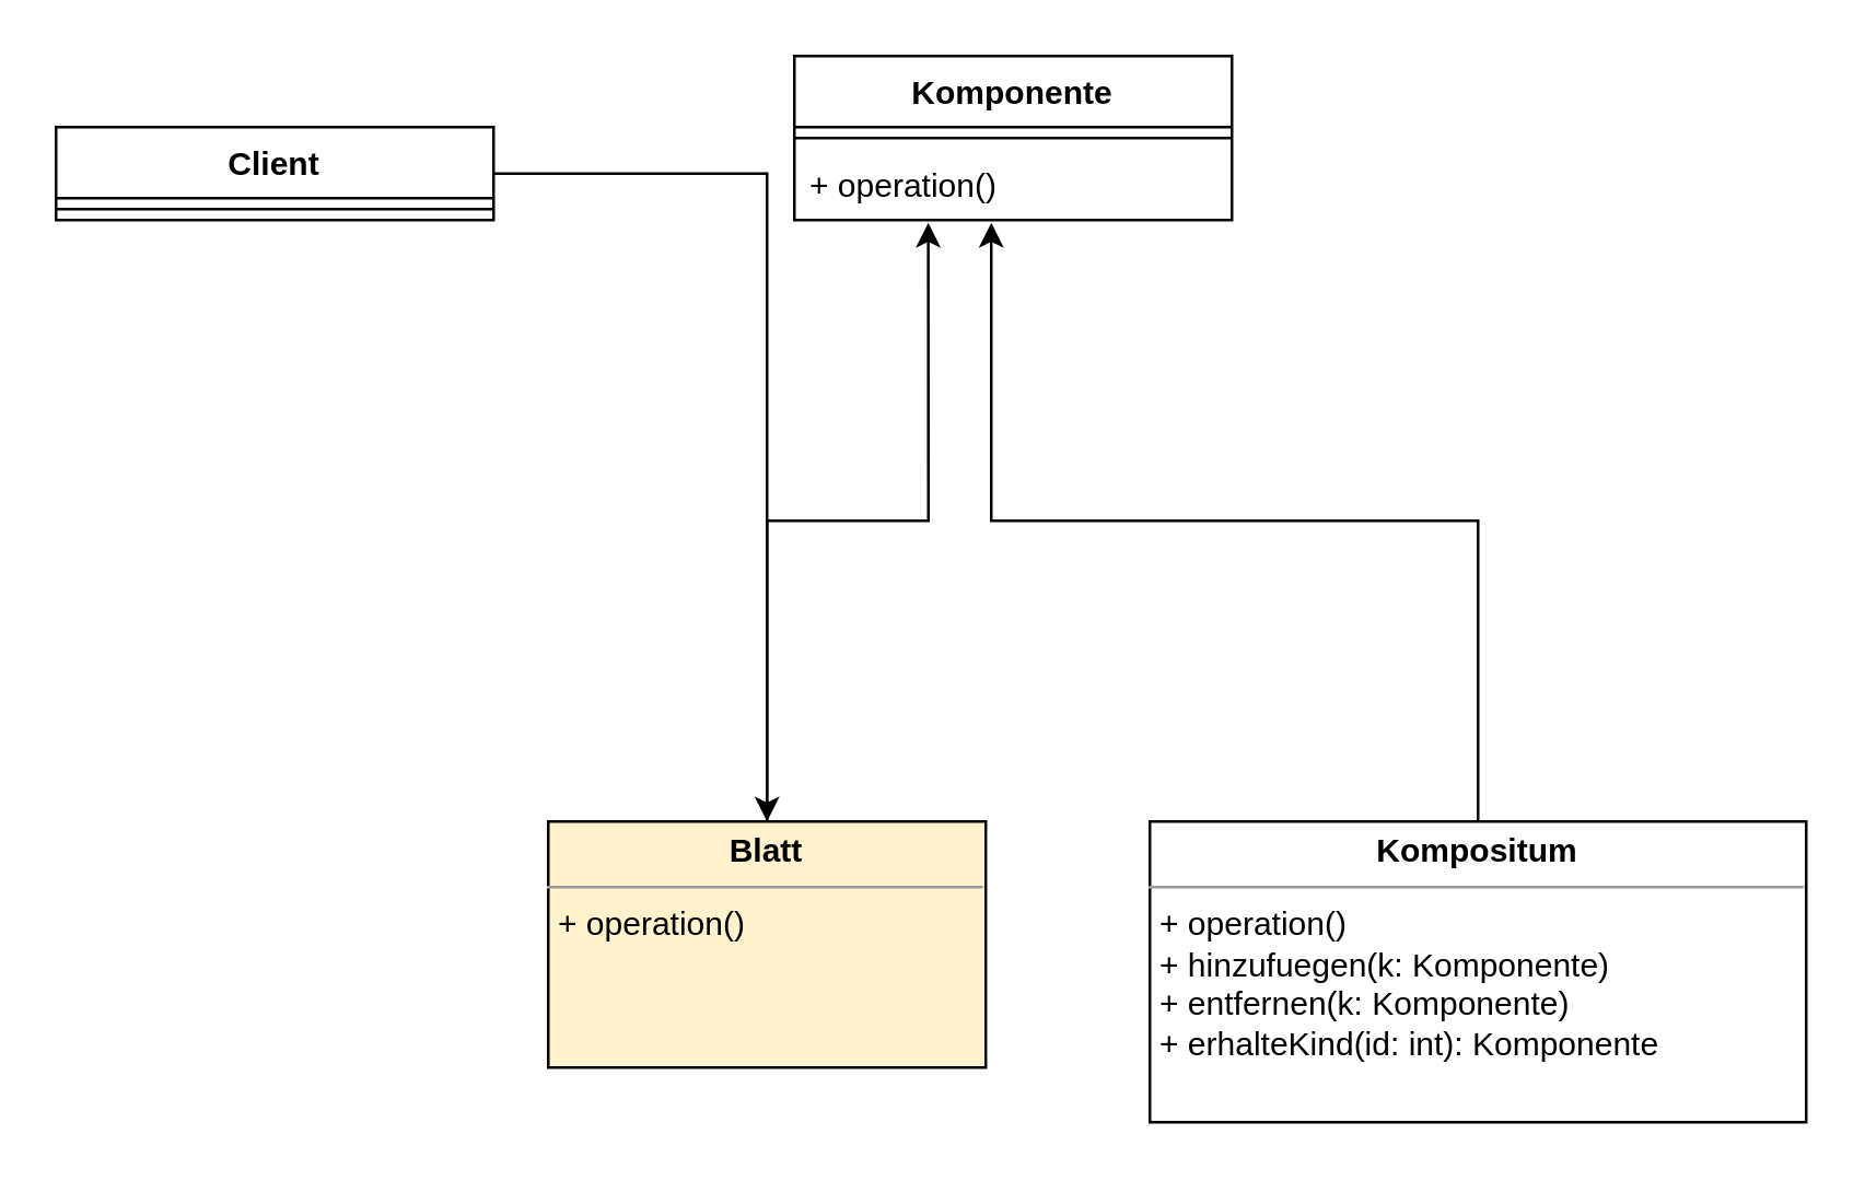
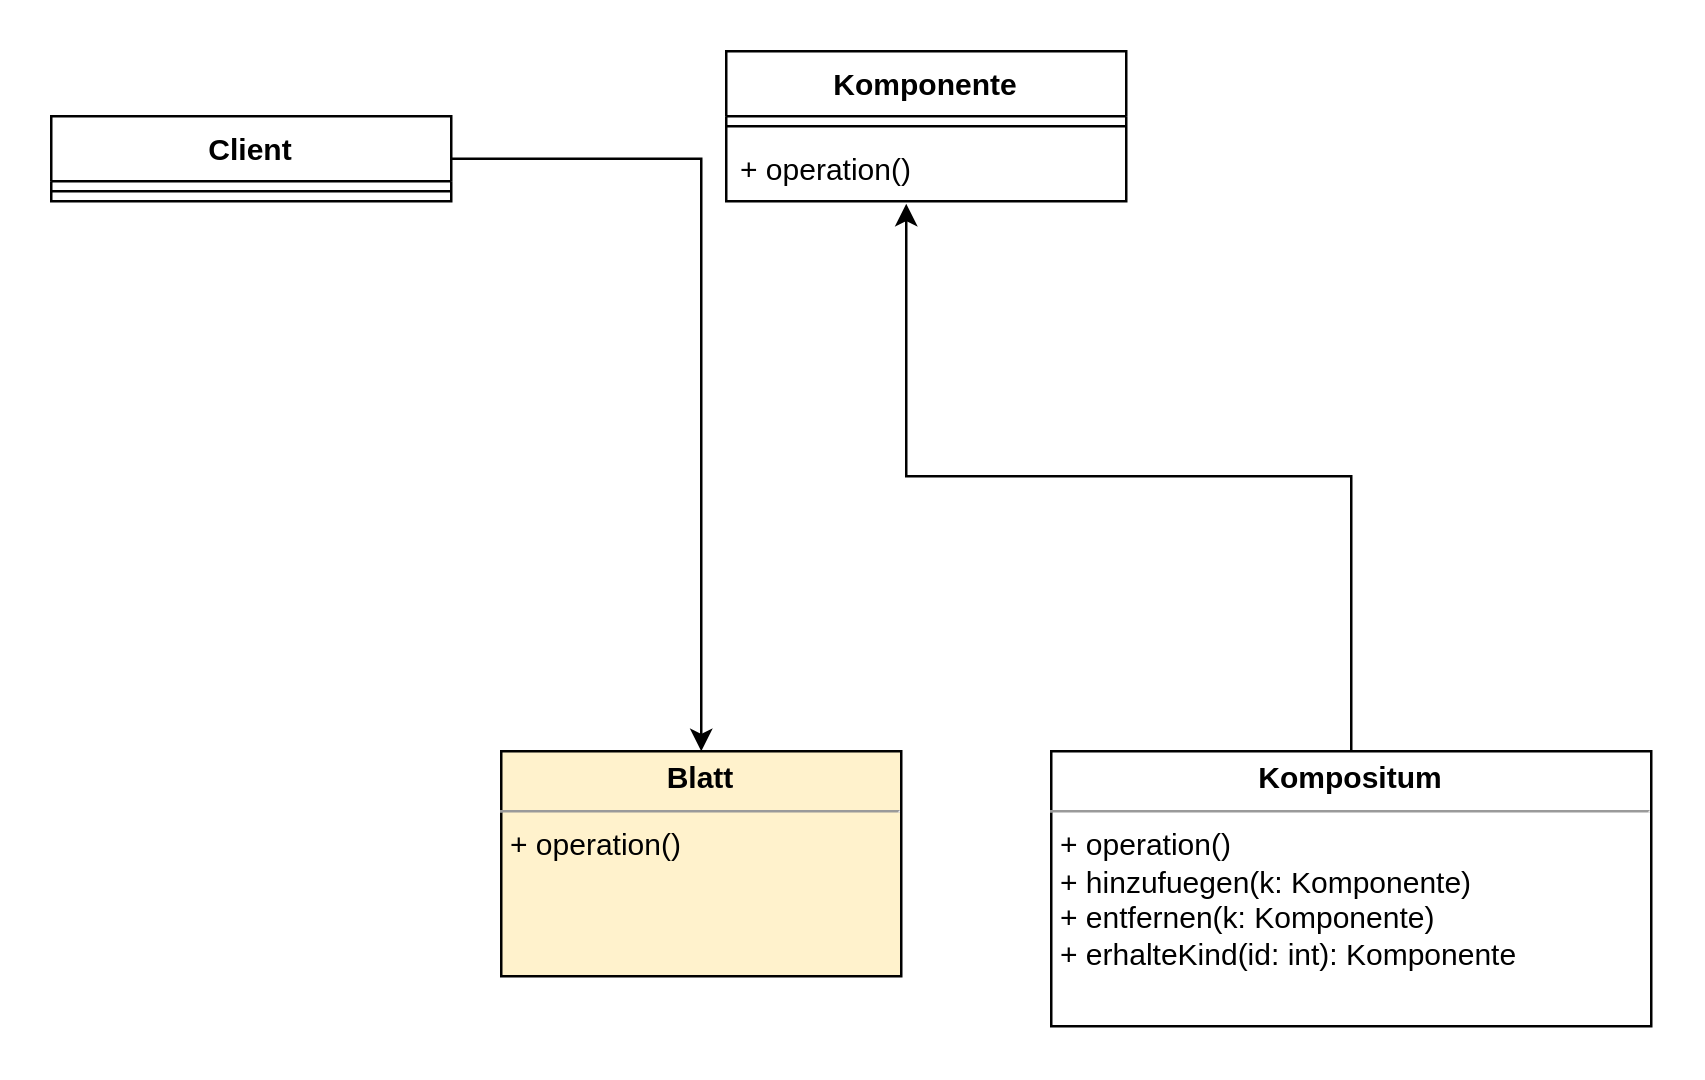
- <mxCell id="8" style="edgeStyle=orthogonalEdgeStyle;rounded=0;orthogonalLoop=1;jettySize=auto;html=1;entryX=0.306;entryY=1.038;entryDx=0;entryDy=0;entryPerimeter=0;" edge="1" parent="1" source="9" target="4"><mxGeometry relative="1" as="geometry" /></mxCell>
